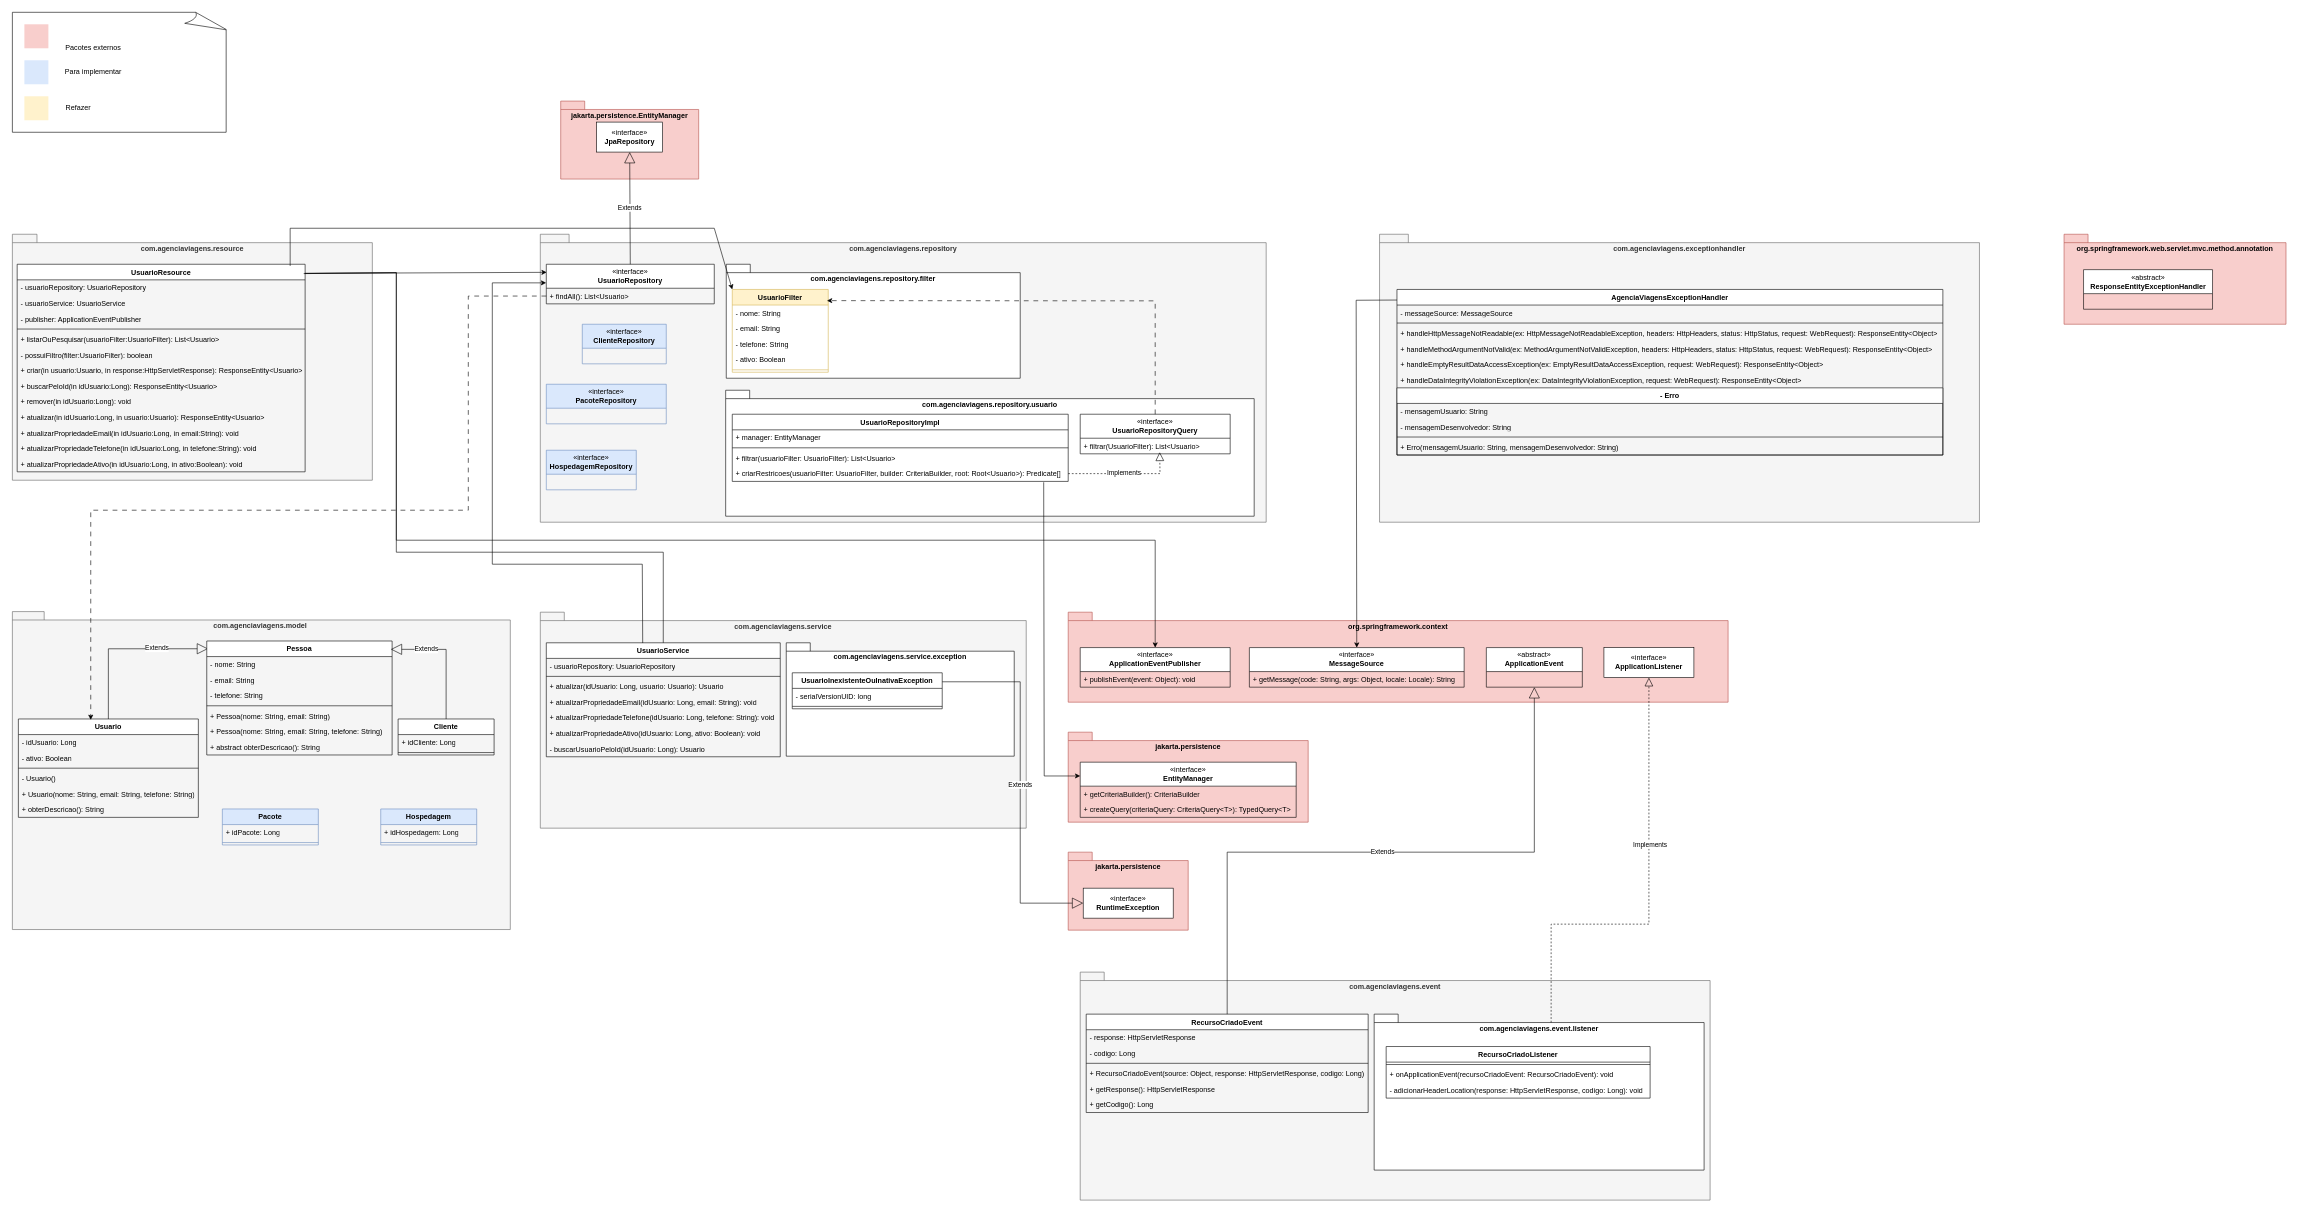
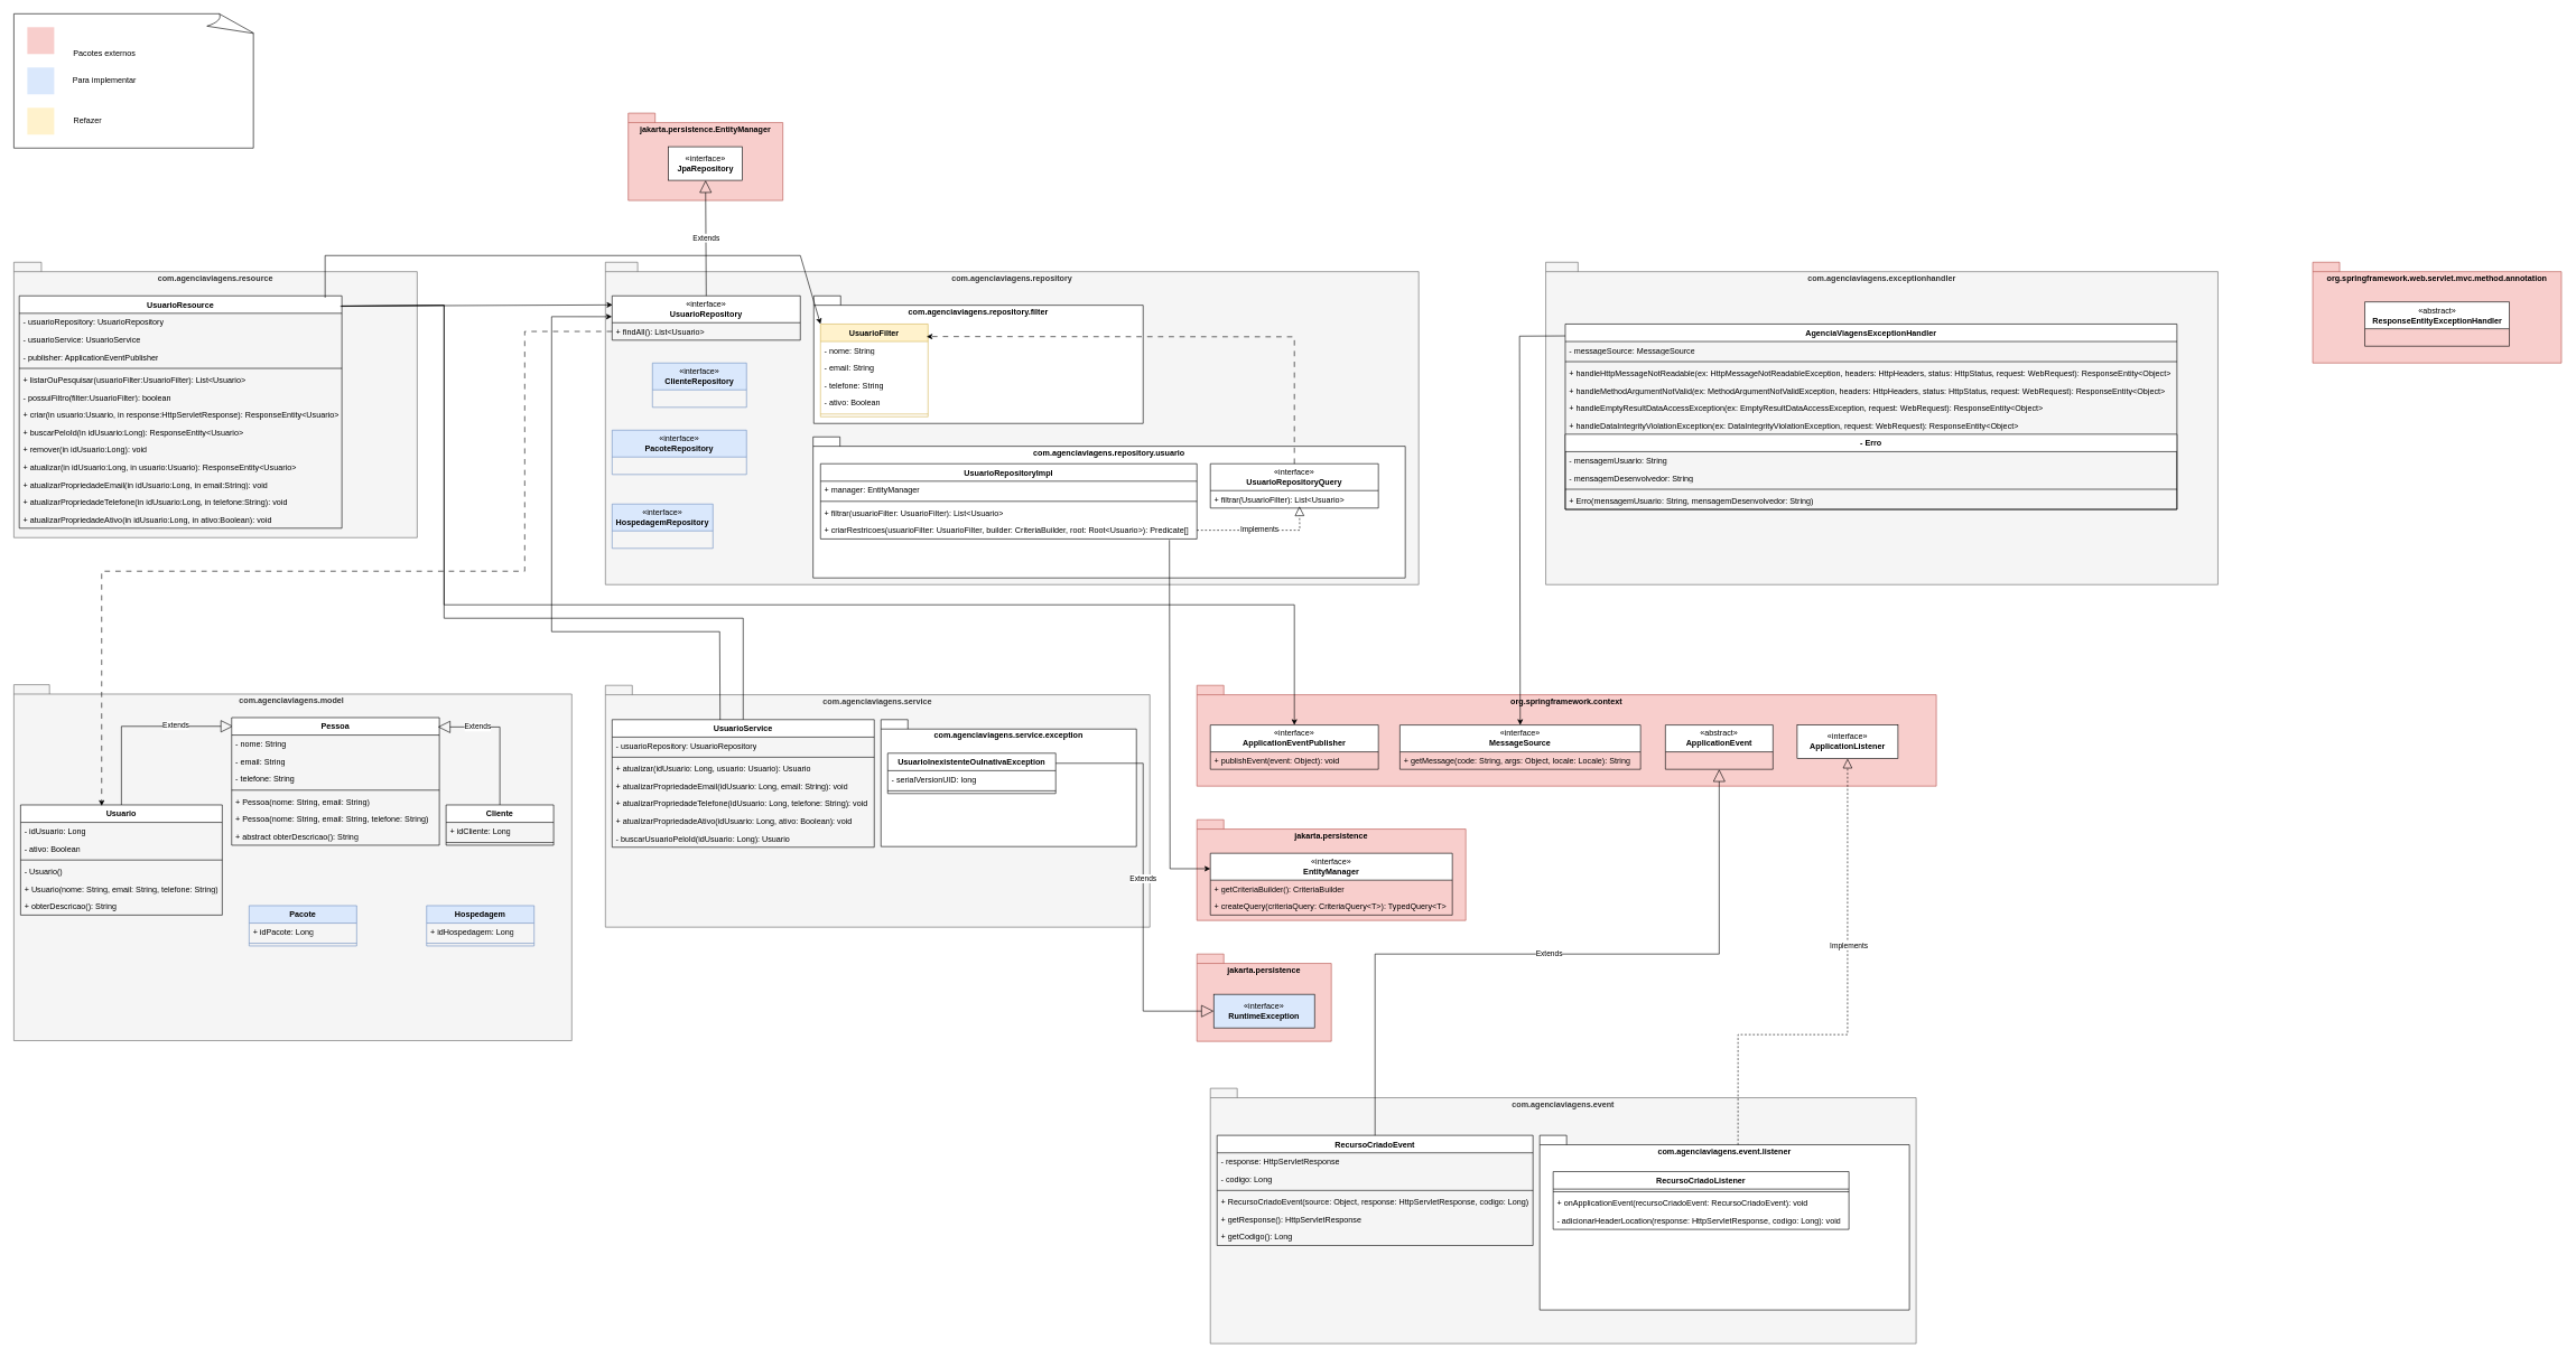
- <mxCell id="104" value="«interface»&lt;br&gt;&lt;b&gt;JpaRepository&lt;/b&gt;" style="html=1;whiteSpace=wrap;" parent="1" vertex="1"><mxGeometry x="994" y="203" width="110" height="50" as="geometry" /></mxCell>
+ <mxCell id="104" value="«interface»&lt;br&gt;&lt;b&gt;JpaRepository&lt;/b&gt;" style="html=1;whiteSpace=wrap;" parent="1" vertex="1"><mxGeometry x="994" y="218" width="110" height="50" as="geometry" /></mxCell>
- <mxCell id="132" value="&lt;div&gt;«abstract»&lt;/div&gt;&lt;div&gt;&lt;b&gt;ResponseEntityExceptionHandler&lt;/b&gt;&lt;/div&gt;" style="swimlane;fontStyle=0;childLayout=stackLayout;horizontal=1;startSize=40;horizontalStack=0;resizeParent=1;resizeParentMax=0;resizeLast=0;collapsible=1;marginBottom=0;whiteSpace=wrap;html=1;" vertex="1" parent="1"><mxGeometry x="3472.5" y="449" width="215" height="66" as="geometry" /></mxCell>
+ <mxCell id="132" value="&lt;div&gt;«abstract»&lt;/div&gt;&lt;div&gt;&lt;b&gt;ResponseEntityExceptionHandler&lt;/b&gt;&lt;/div&gt;" style="swimlane;fontStyle=0;childLayout=stackLayout;horizontal=1;startSize=40;horizontalStack=0;resizeParent=1;resizeParentMax=0;resizeLast=0;collapsible=1;marginBottom=0;whiteSpace=wrap;html=1;" vertex="1" parent="1"><mxGeometry x="3517.5" y="449" width="215" height="66" as="geometry" /></mxCell>
- <mxCell id="110" value="«interface»&lt;br&gt;&lt;b&gt;RuntimeException&lt;/b&gt;" style="html=1;whiteSpace=wrap;" parent="1" vertex="1"><mxGeometry x="1805" y="1480" width="150" height="50" as="geometry" /></mxCell>
+ <mxCell id="110" value="«interface»&lt;br&gt;&lt;b&gt;RuntimeException&lt;/b&gt;" style="html=1;whiteSpace=wrap;fillColor=#dae8fc;" parent="1" vertex="1"><mxGeometry x="1805" y="1480" width="150" height="50" as="geometry" /></mxCell>
